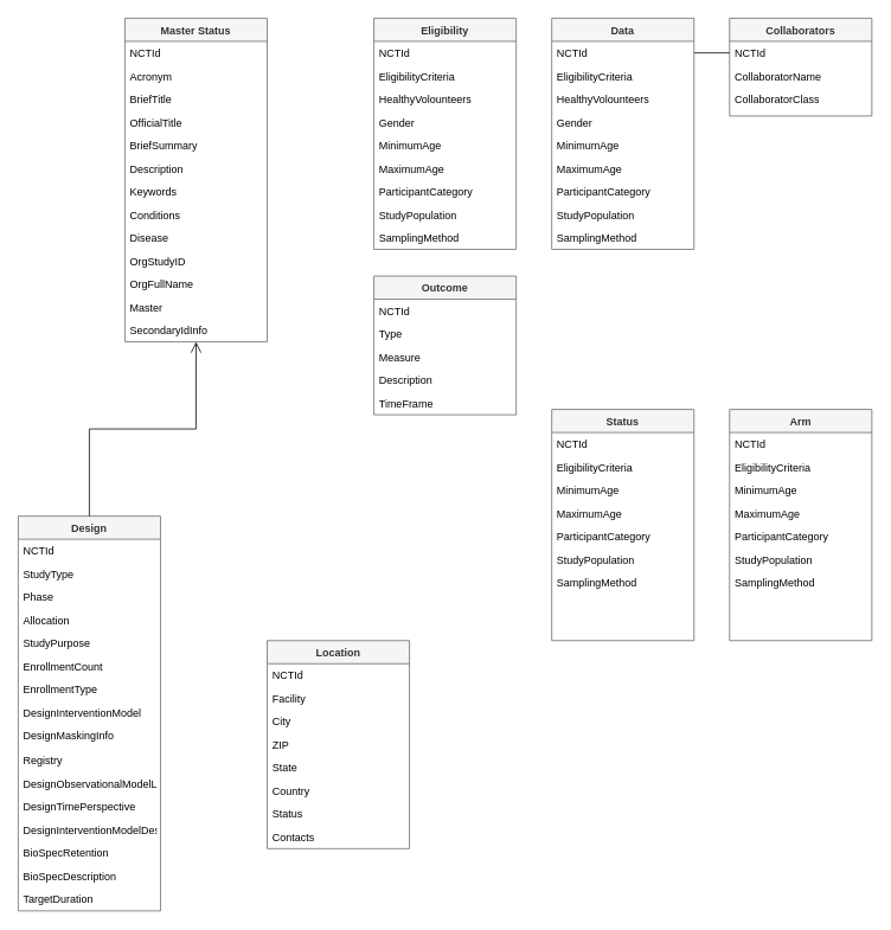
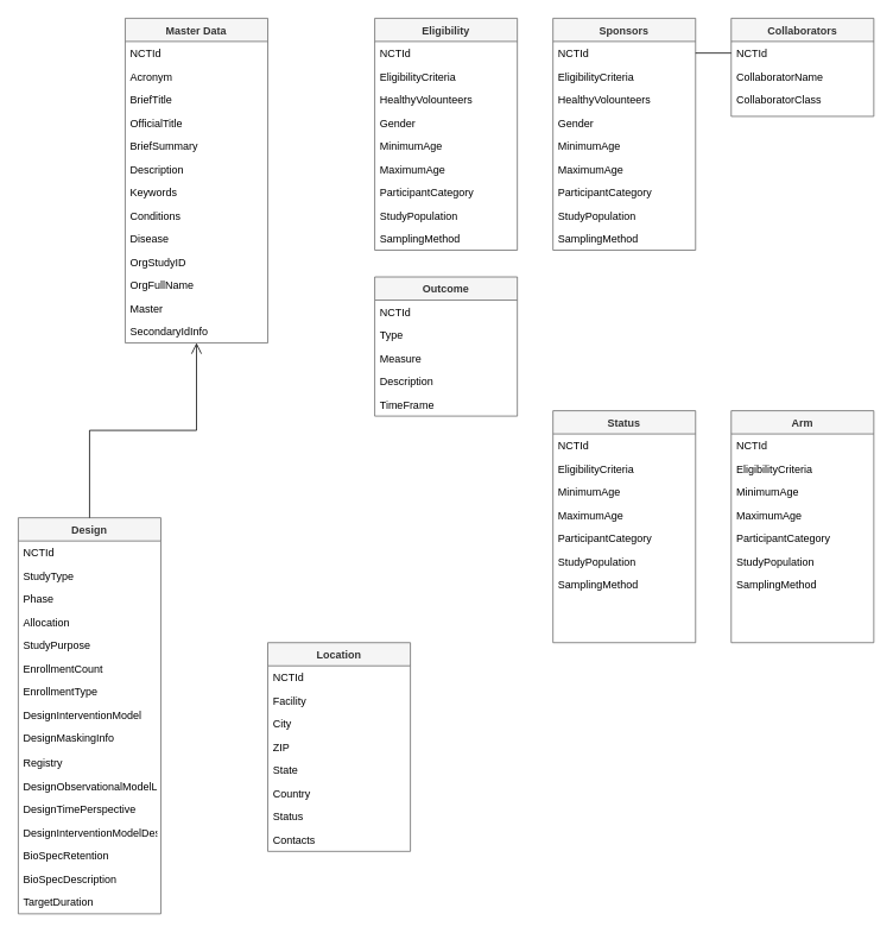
- <mxCell id="2" value="Master Status" style="swimlane;fontStyle=1;align=center;verticalAlign=top;childLayout=stackLayout;horizontal=1;startSize=26;horizontalStack=0;resizeParent=1;resizeLast=0;collapsible=1;marginBottom=0;rounded=0;shadow=0;strokeWidth=1;labelBackgroundColor=none;fillColor=#f5f5f5;fontColor=#333333;strokeColor=#666666;" parent="1" vertex="1"><mxGeometry x="140" y="20" width="160" height="364" as="geometry"><mxRectangle x="230" y="140" width="160" height="26" as="alternateBounds" /></mxGeometry></mxCell>
+ <mxCell id="2" value="Master Data" style="swimlane;fontStyle=1;align=center;verticalAlign=top;childLayout=stackLayout;horizontal=1;startSize=26;horizontalStack=0;resizeParent=1;resizeLast=0;collapsible=1;marginBottom=0;rounded=0;shadow=0;strokeWidth=1;labelBackgroundColor=none;fillColor=#f5f5f5;fontColor=#333333;strokeColor=#666666;" parent="1" vertex="1"><mxGeometry x="140" y="20" width="160" height="364" as="geometry"><mxRectangle x="230" y="140" width="160" height="26" as="alternateBounds" /></mxGeometry></mxCell>
- <mxCell id="59" value="Data" style="swimlane;fontStyle=1;align=center;verticalAlign=top;childLayout=stackLayout;horizontal=1;startSize=26;horizontalStack=0;resizeParent=1;resizeLast=0;collapsible=1;marginBottom=0;rounded=0;shadow=0;strokeWidth=1;fillColor=#f5f5f5;fontColor=#333333;strokeColor=#666666;" parent="1" vertex="1"><mxGeometry x="620" y="20" width="160" height="260" as="geometry"><mxRectangle x="550" y="140" width="160" height="26" as="alternateBounds" /></mxGeometry></mxCell>
+ <mxCell id="59" value="Sponsors" style="swimlane;fontStyle=1;align=center;verticalAlign=top;childLayout=stackLayout;horizontal=1;startSize=26;horizontalStack=0;resizeParent=1;resizeLast=0;collapsible=1;marginBottom=0;rounded=0;shadow=0;strokeWidth=1;fillColor=#f5f5f5;fontColor=#333333;strokeColor=#666666;" parent="1" vertex="1"><mxGeometry x="620" y="20" width="160" height="260" as="geometry"><mxRectangle x="550" y="140" width="160" height="26" as="alternateBounds" /></mxGeometry></mxCell>
